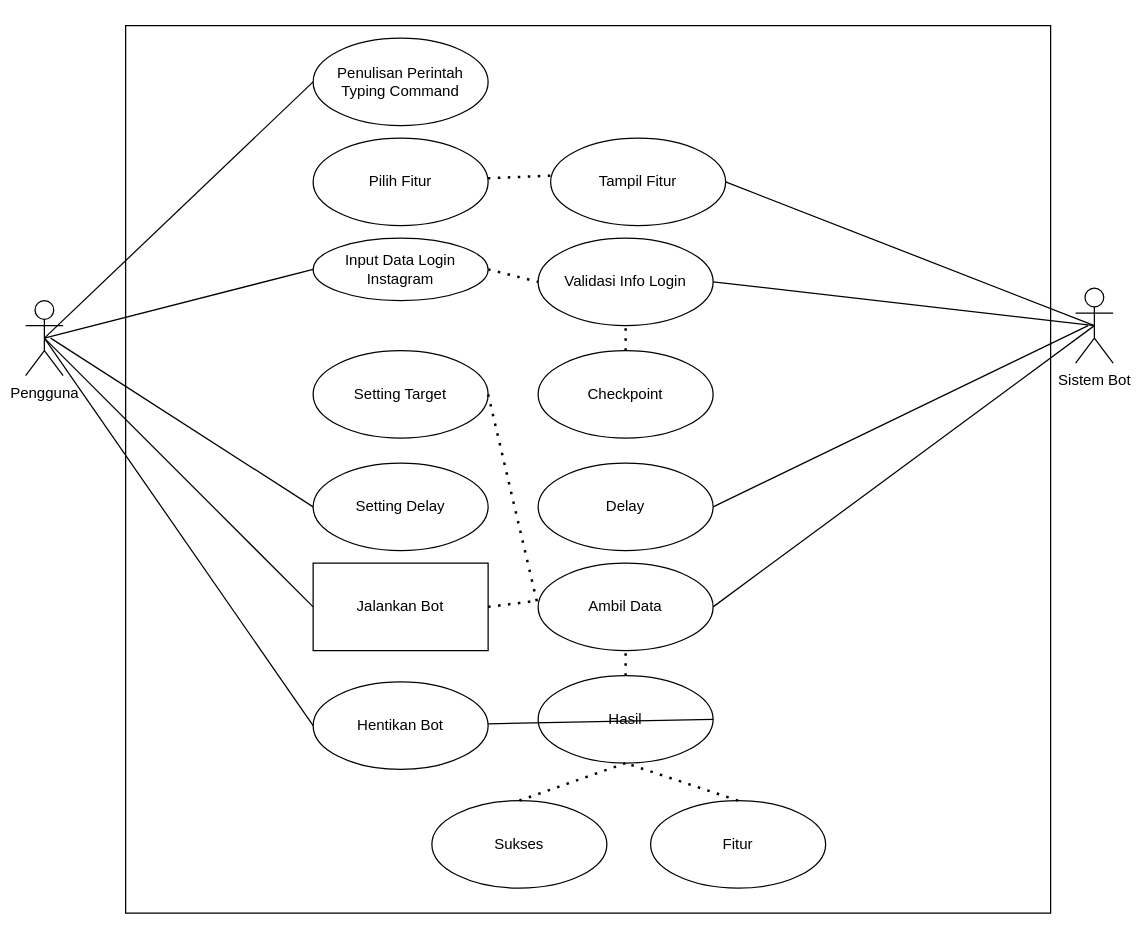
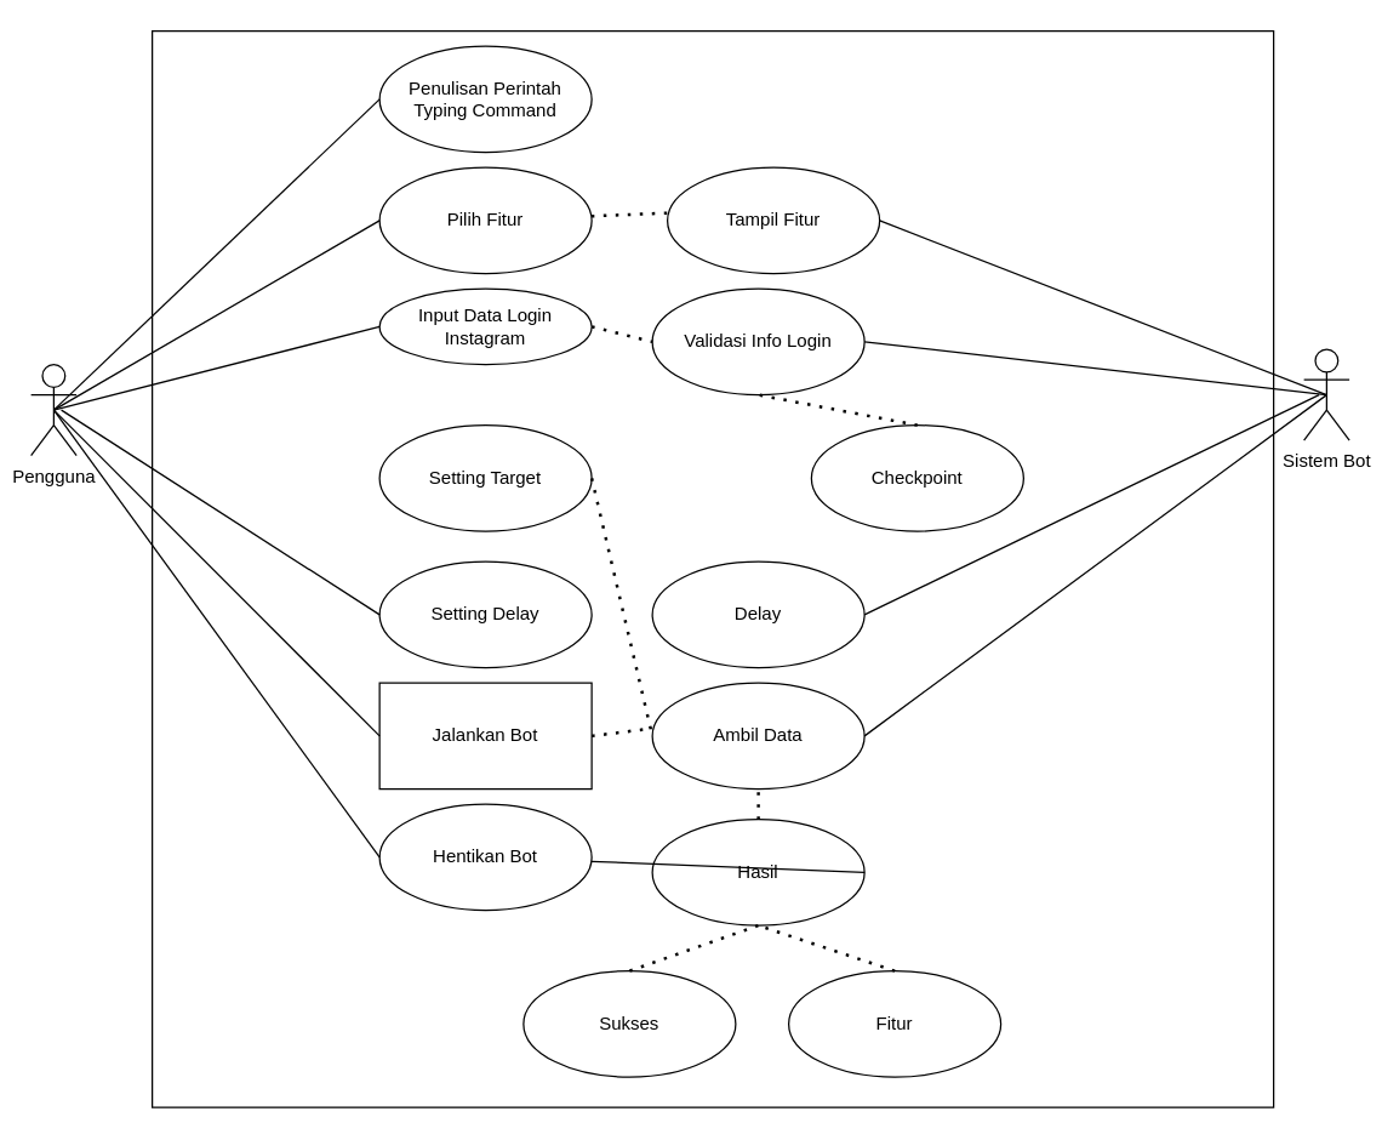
+ <mxCell id="17" value="" style="endArrow=none;html=1;rounded=0;exitX=0.5;exitY=0.5;exitDx=0;exitDy=0;exitPerimeter=0;entryX=0;entryY=0.5;entryDx=0;entryDy=0;" edge="1" parent="1" source="9" target="4"><mxGeometry width="50" height="50" relative="1" as="geometry"><mxPoint x="200" y="340" as="sourcePoint" /><mxPoint x="250" y="290" as="targetPoint" /></mxGeometry></mxCell>
- <mxCell id="11" value="Checkpoint" style="ellipse;whiteSpace=wrap;html=1;" vertex="1" parent="1"><mxGeometry x="430" y="280" width="140" height="70" as="geometry" /></mxCell>
+ <mxCell id="11" value="Checkpoint" style="ellipse;whiteSpace=wrap;html=1;" vertex="1" parent="1"><mxGeometry x="535" y="280" width="140" height="70" as="geometry" /></mxCell>
- <mxCell id="15" value="Hentikan Bot" style="ellipse;whiteSpace=wrap;html=1;" vertex="1" parent="1"><mxGeometry x="250" y="545" width="140" height="70" as="geometry" /></mxCell>
+ <mxCell id="15" value="Hentikan Bot" style="ellipse;whiteSpace=wrap;html=1;" vertex="1" parent="1"><mxGeometry x="250" y="530" width="140" height="70" as="geometry" /></mxCell>
